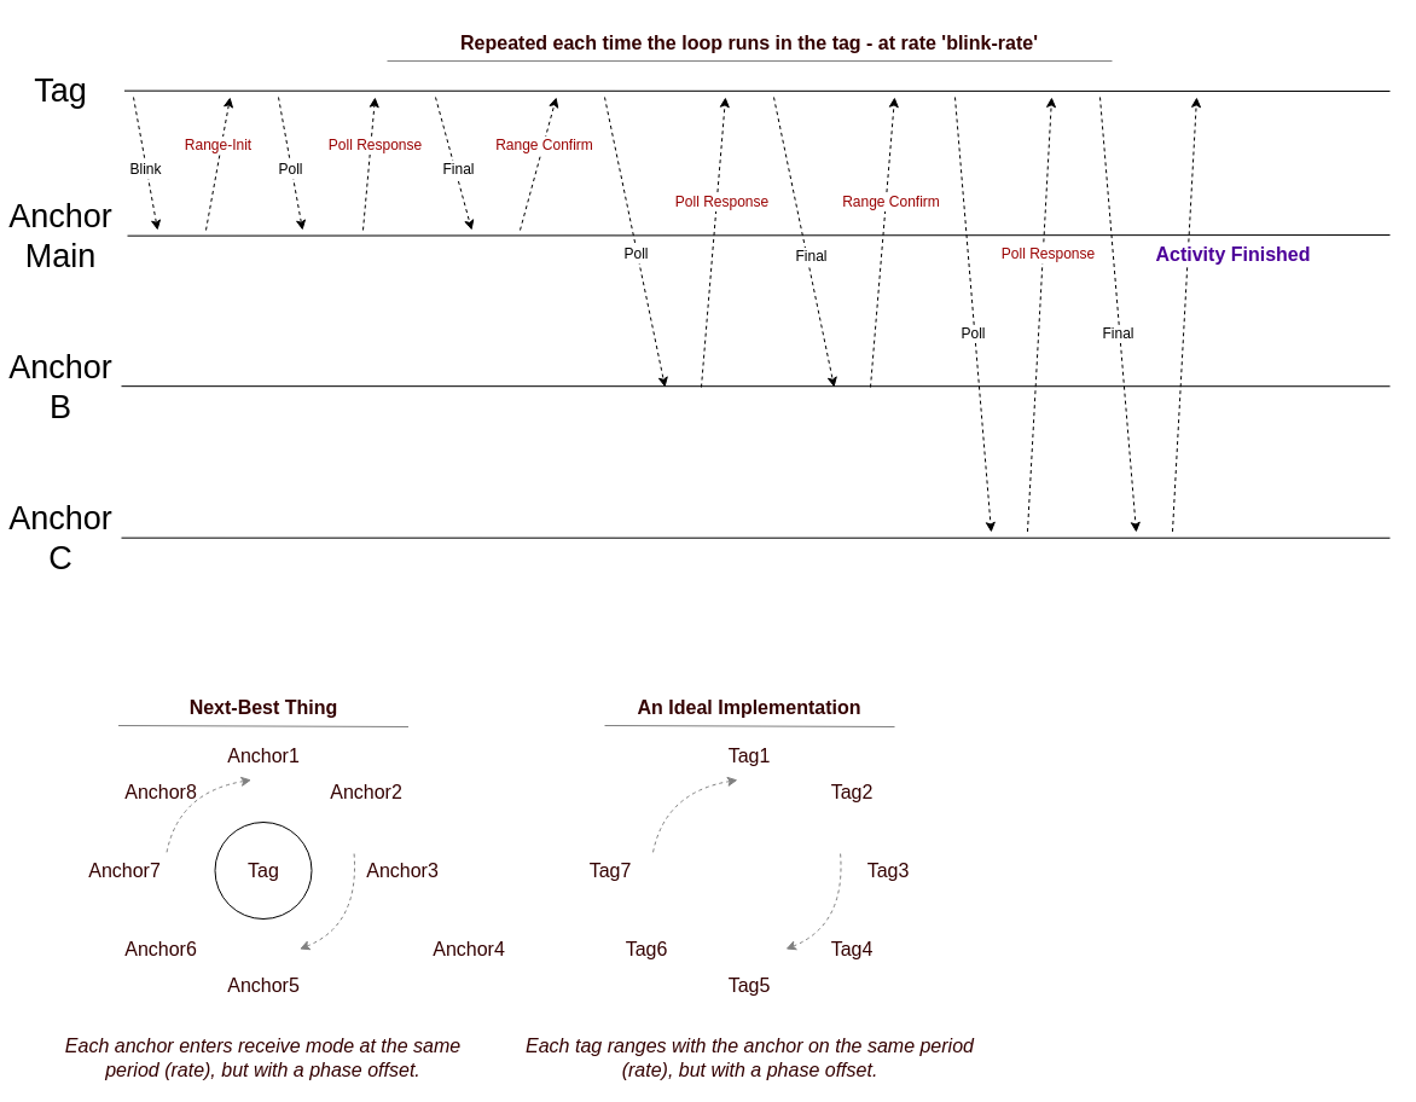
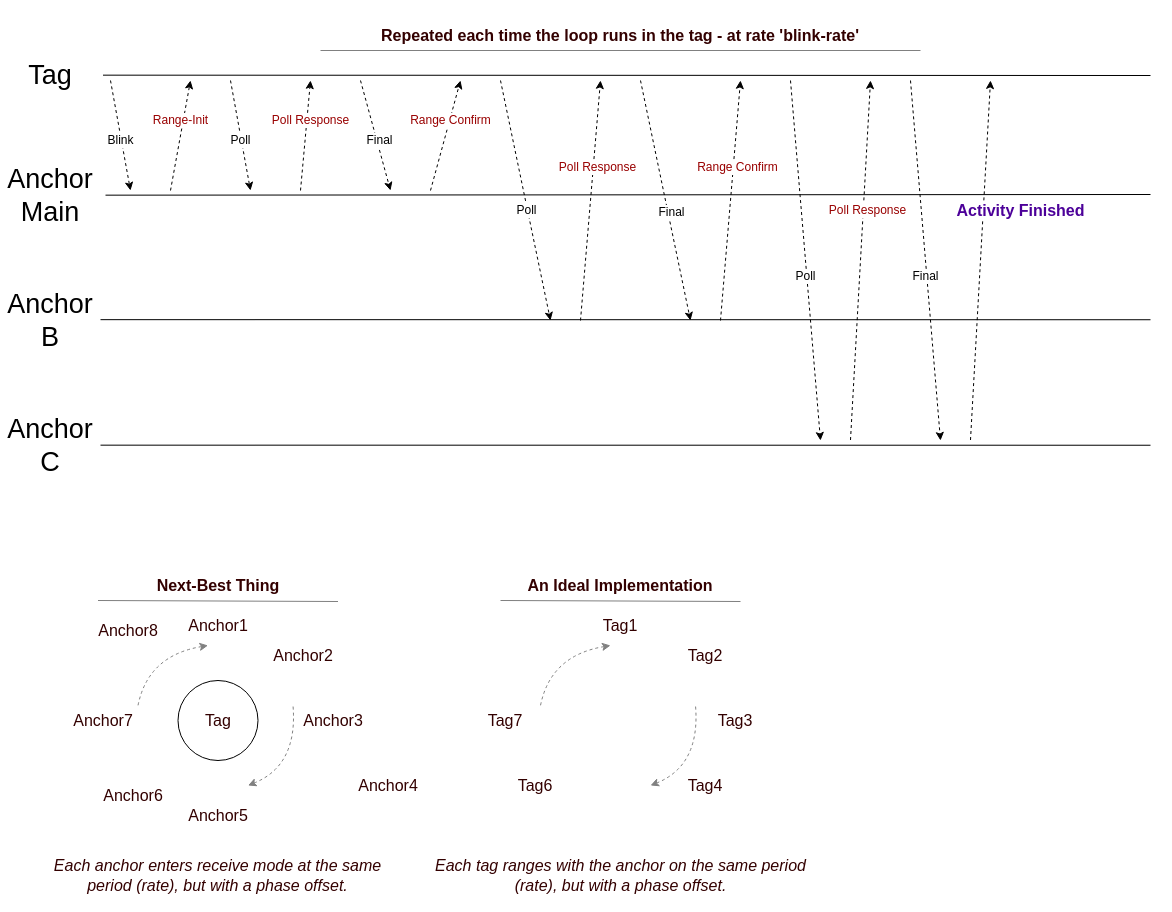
- <mxCell id="50" value="Anchor8" style="text;html=1;strokeColor=none;fillColor=none;align=center;verticalAlign=middle;whiteSpace=wrap;rounded=0;fontSize=16;fontColor=#330000;" vertex="1" parent="1"><mxGeometry x="97.5" y="640" width="70" height="30" as="geometry" /></mxCell>
+ <mxCell id="50" value="Anchor8" style="text;html=1;strokeColor=none;fillColor=none;align=center;verticalAlign=middle;whiteSpace=wrap;rounded=0;fontSize=16;fontColor=#330000;" vertex="1" parent="1"><mxGeometry x="92.5" y="615" width="70" height="30" as="geometry" /></mxCell>
- <mxCell id="49" value="Anchor6" style="text;html=1;strokeColor=none;fillColor=none;align=center;verticalAlign=middle;whiteSpace=wrap;rounded=0;fontSize=16;fontColor=#330000;" vertex="1" parent="1"><mxGeometry x="97.5" y="770" width="70" height="30" as="geometry" /></mxCell>
+ <mxCell id="49" value="Anchor6" style="text;html=1;strokeColor=none;fillColor=none;align=center;verticalAlign=middle;whiteSpace=wrap;rounded=0;fontSize=16;fontColor=#330000;" vertex="1" parent="1"><mxGeometry x="97.5" y="780" width="70" height="30" as="geometry" /></mxCell>
- <mxCell id="30" value="Tag5" style="text;html=1;strokeColor=none;fillColor=none;align=center;verticalAlign=middle;whiteSpace=wrap;rounded=0;fontSize=16;fontColor=#330000;" vertex="1" parent="1"><mxGeometry x="585" y="800" width="70" height="30" as="geometry" /></mxCell>
